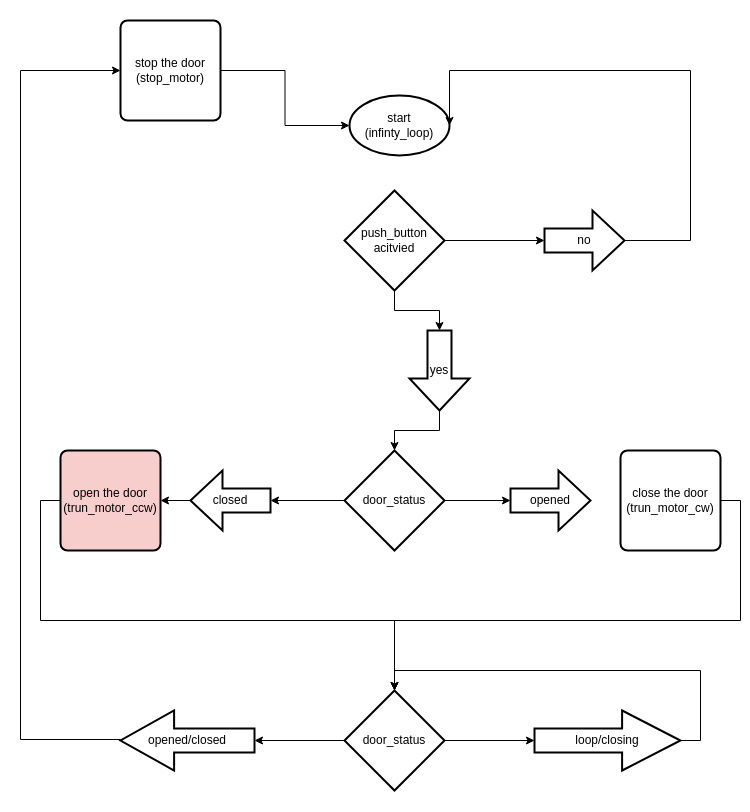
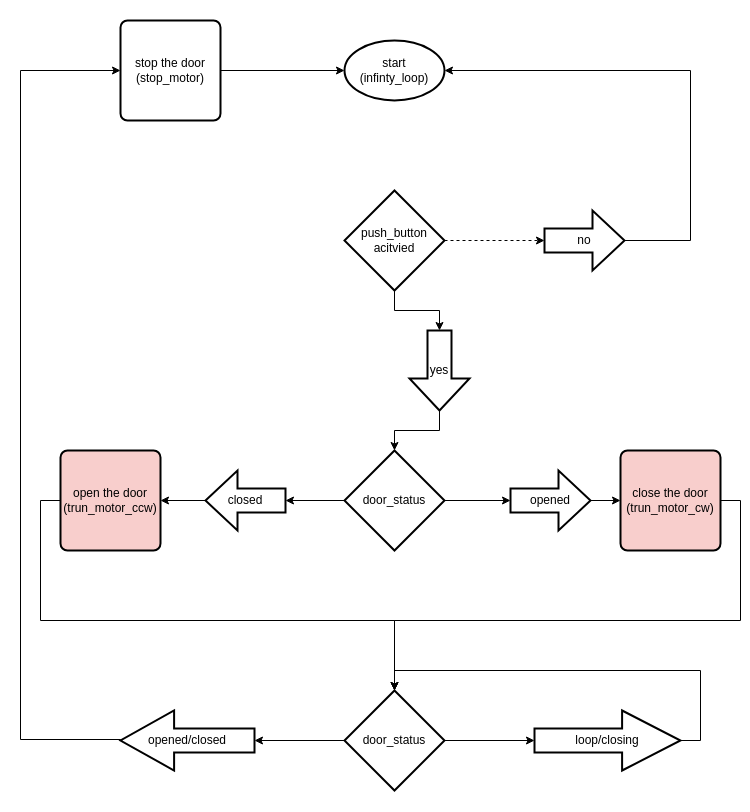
- <mxCell id="2" value="start&lt;div&gt;(infinty_loop)&lt;/div&gt;" style="strokeWidth=2;html=1;shape=mxgraph.flowchart.start_1;whiteSpace=wrap;" parent="1" vertex="1"><mxGeometry x="349" y="95" width="100" height="60" as="geometry" /></mxCell>
+ <mxCell id="2" value="start&lt;div&gt;(infinty_loop)&lt;/div&gt;" style="strokeWidth=2;html=1;shape=mxgraph.flowchart.start_1;whiteSpace=wrap;" parent="1" vertex="1"><mxGeometry x="344" y="40" width="100" height="60" as="geometry" /></mxCell>
- <mxCell id="3" value="" style="edgeStyle=orthogonalEdgeStyle;rounded=0;orthogonalLoop=1;jettySize=auto;html=1;" parent="1" source="5" target="7" edge="1"><mxGeometry relative="1" as="geometry" /></mxCell>
+ <mxCell id="3" value="" style="edgeStyle=orthogonalEdgeStyle;rounded=0;orthogonalLoop=1;jettySize=auto;html=1;dashed=1;" parent="1" source="5" target="7" edge="1"><mxGeometry relative="1" as="geometry" /></mxCell>
- <mxCell id="16" value="closed" style="shape=singleArrow;whiteSpace=wrap;html=1;arrowWidth=0.4;arrowSize=0.4;strokeWidth=2;direction=west;" parent="1" vertex="1"><mxGeometry x="190" y="470" width="80" height="60" as="geometry" /></mxCell>
+ <mxCell id="16" value="closed" style="shape=singleArrow;whiteSpace=wrap;html=1;arrowWidth=0.4;arrowSize=0.4;strokeWidth=2;direction=west;" parent="1" vertex="1"><mxGeometry x="205" y="470" width="80" height="60" as="geometry" /></mxCell>
+ <mxCell id="13" style="edgeStyle=orthogonalEdgeStyle;rounded=0;orthogonalLoop=1;jettySize=auto;html=1;exitX=1;exitY=0.5;exitDx=0;exitDy=0;exitPerimeter=0;entryX=0;entryY=0.5;entryDx=0;entryDy=0;" parent="1" source="14" target="17" edge="1"><mxGeometry relative="1" as="geometry" /></mxCell>
- <mxCell id="17" value="close the door&lt;div&gt;(trun_motor_cw)&lt;/div&gt;" style="rounded=1;whiteSpace=wrap;html=1;absoluteArcSize=1;arcSize=14;strokeWidth=2;" parent="1" vertex="1"><mxGeometry x="620" y="450" width="100" height="100" as="geometry" /></mxCell>
+ <mxCell id="17" value="close the door&lt;div&gt;(trun_motor_cw)&lt;/div&gt;" style="rounded=1;whiteSpace=wrap;html=1;absoluteArcSize=1;arcSize=14;strokeWidth=2;fillColor=#f8cecc;" parent="1" vertex="1"><mxGeometry x="620" y="450" width="100" height="100" as="geometry" /></mxCell>
